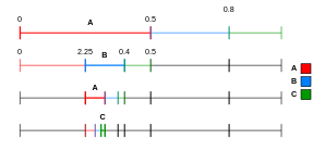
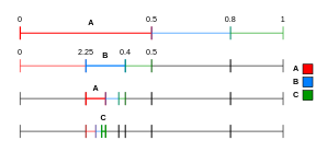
- <mxCell id="32" value="&lt;div style=&quot;font-size: 12px;&quot;&gt;0.8&lt;/div&gt;" style="text;html=1;strokeColor=none;fillColor=none;align=center;verticalAlign=middle;whiteSpace=wrap;rounded=0;fontSize=12;" parent="1" vertex="1"><mxGeometry x="340" y="5" width="20" height="20" as="geometry" /></mxCell>
+ <mxCell id="32" value="&lt;div style=&quot;font-size: 12px;&quot;&gt;0.8&lt;/div&gt;" style="text;html=1;strokeColor=none;fillColor=none;align=center;verticalAlign=middle;whiteSpace=wrap;rounded=0;fontSize=12;" parent="1" vertex="1"><mxGeometry x="340" y="20" width="20" height="20" as="geometry" /></mxCell>
+ <mxCell id="33" value="1" style="text;html=1;strokeColor=none;fillColor=none;align=center;verticalAlign=middle;whiteSpace=wrap;rounded=0;fontSize=12;" parent="1" vertex="1"><mxGeometry x="420" y="20" width="20" height="20" as="geometry" /></mxCell>
